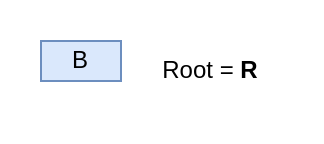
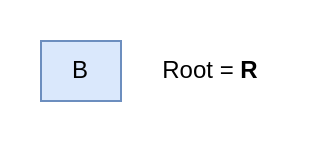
- <mxCell id="2" value="B" style="rounded=0;whiteSpace=wrap;html=1;fillColor=#dae8fc;strokeColor=#6c8ebf;" vertex="1" parent="1"><mxGeometry x="20" y="20" width="40" height="20" as="geometry" /></mxCell>
+ <mxCell id="2" value="B" style="rounded=0;whiteSpace=wrap;html=1;fillColor=#dae8fc;strokeColor=#6c8ebf;" vertex="1" parent="1"><mxGeometry x="20" y="20" width="40" height="30" as="geometry" /></mxCell>
